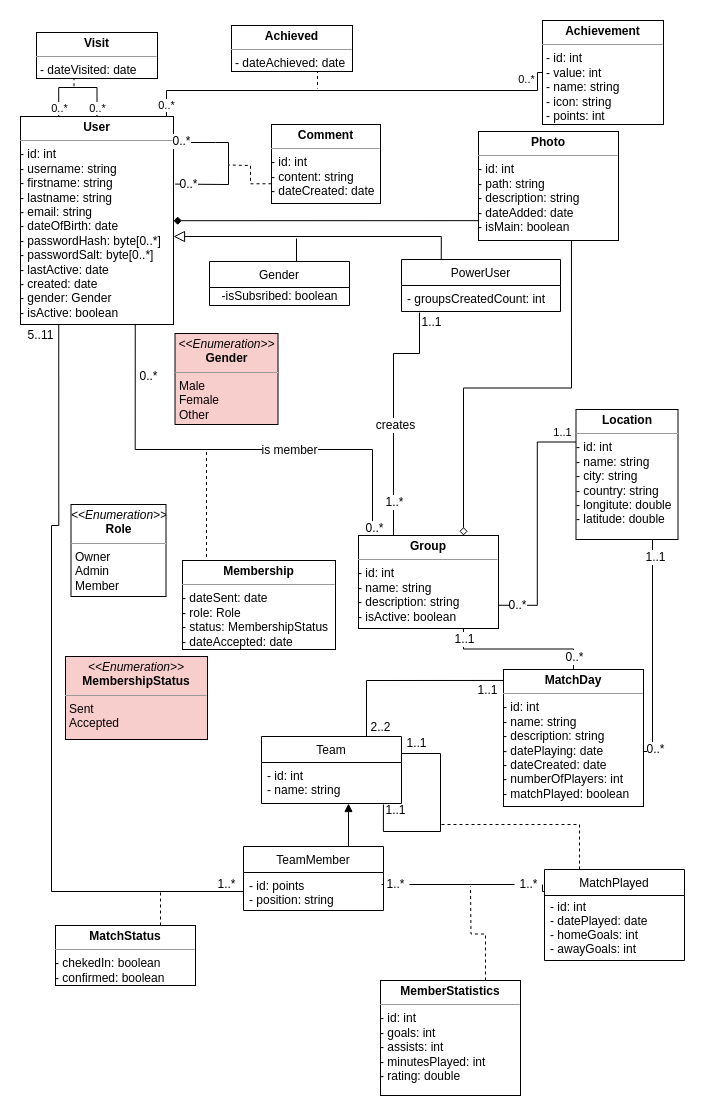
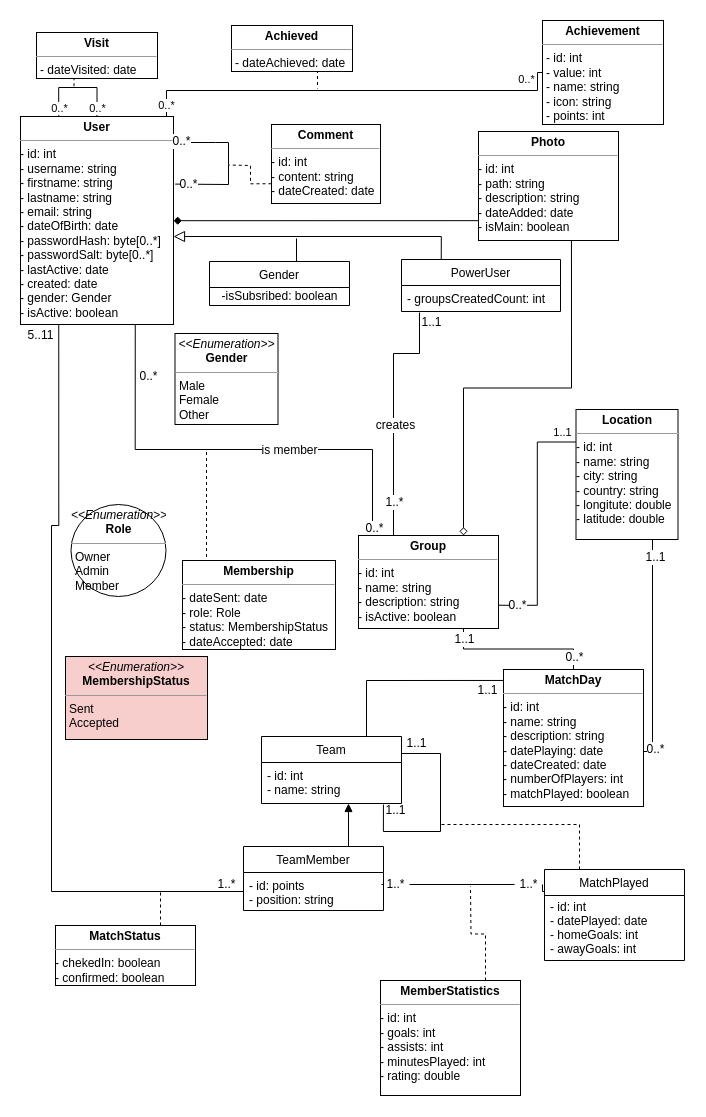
- <mxCell id="23" value="&lt;p style=&quot;margin: 0px ; margin-top: 4px ; text-align: center&quot;&gt;&lt;i&gt;&amp;lt;&amp;lt;Enumeration&amp;gt;&amp;gt;&lt;/i&gt;&lt;br&gt;&lt;b&gt;Gender&lt;/b&gt;&lt;/p&gt;&lt;hr size=&quot;1&quot;&gt;&lt;p style=&quot;margin: 0px ; margin-left: 4px&quot;&gt;Male&lt;br&gt;Female&lt;/p&gt;&lt;p style=&quot;margin: 0px ; margin-left: 4px&quot;&gt;Other&lt;/p&gt;" style="verticalAlign=top;align=left;overflow=fill;fontSize=12;fontFamily=Helvetica;html=1;fillColor=#f8cecc;" parent="1" vertex="1"><mxGeometry x="174.5" y="333" width="103" height="91" as="geometry" /></mxCell>
+ <mxCell id="23" value="&lt;p style=&quot;margin: 0px ; margin-top: 4px ; text-align: center&quot;&gt;&lt;i&gt;&amp;lt;&amp;lt;Enumeration&amp;gt;&amp;gt;&lt;/i&gt;&lt;br&gt;&lt;b&gt;Gender&lt;/b&gt;&lt;/p&gt;&lt;hr size=&quot;1&quot;&gt;&lt;p style=&quot;margin: 0px ; margin-left: 4px&quot;&gt;Male&lt;br&gt;Female&lt;/p&gt;&lt;p style=&quot;margin: 0px ; margin-left: 4px&quot;&gt;Other&lt;/p&gt;" style="verticalAlign=top;align=left;overflow=fill;fontSize=12;fontFamily=Helvetica;html=1;" parent="1" vertex="1"><mxGeometry x="174.5" y="333" width="103" height="91" as="geometry" /></mxCell>
- <mxCell id="24" value="&lt;p style=&quot;margin: 0px ; margin-top: 4px ; text-align: center&quot;&gt;&lt;i&gt;&amp;lt;&amp;lt;Enumeration&amp;gt;&amp;gt;&lt;/i&gt;&lt;br&gt;&lt;b&gt;Role&lt;/b&gt;&lt;/p&gt;&lt;hr size=&quot;1&quot;&gt;&lt;p style=&quot;margin: 0px ; margin-left: 4px&quot;&gt;Owner&lt;br&gt;Admin&lt;br&gt;Member&lt;/p&gt;" style="verticalAlign=top;align=left;overflow=fill;fontSize=12;fontFamily=Helvetica;html=1;" parent="1" vertex="1"><mxGeometry x="70.5" y="504" width="95" height="92" as="geometry" /></mxCell>
+ <mxCell id="24" value="&lt;p style=&quot;margin: 0px ; margin-top: 4px ; text-align: center&quot;&gt;&lt;i&gt;&amp;lt;&amp;lt;Enumeration&amp;gt;&amp;gt;&lt;/i&gt;&lt;br&gt;&lt;b&gt;Role&lt;/b&gt;&lt;/p&gt;&lt;hr size=&quot;1&quot;&gt;&lt;p style=&quot;margin: 0px ; margin-left: 4px&quot;&gt;Owner&lt;br&gt;Admin&lt;br&gt;Member&lt;/p&gt;" style="ellipse;verticalAlign=top;align=left;overflow=fill;fontSize=12;fontFamily=Helvetica;html=1;" parent="1" vertex="1"><mxGeometry x="70.5" y="504" width="95" height="92" as="geometry" /></mxCell>
- <mxCell id="53" value="2..2" style="text;html=1;align=center;verticalAlign=middle;resizable=0;points=[];autosize=1;" parent="1" vertex="1"><mxGeometry x="365" y="718" width="30" height="18" as="geometry" /></mxCell>
